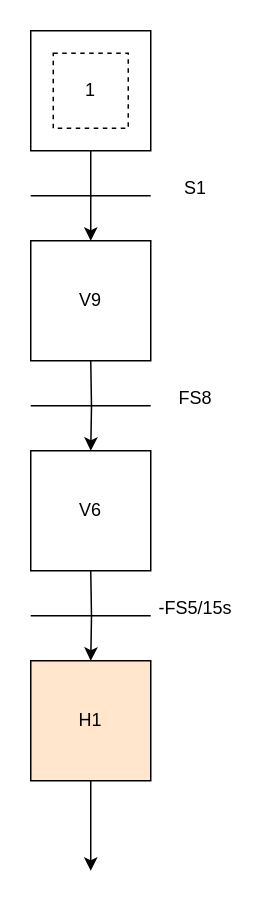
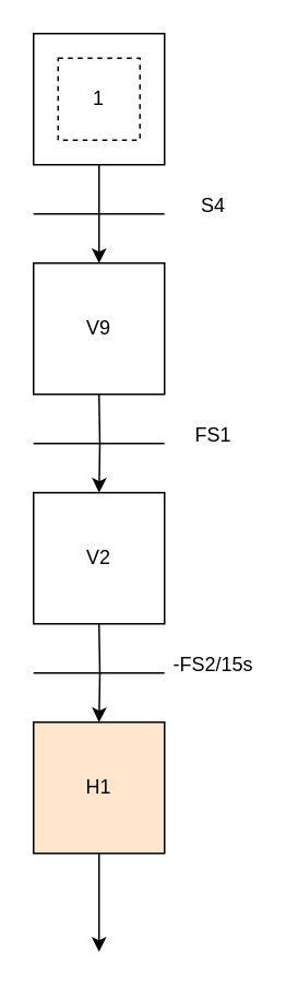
- <mxCell id="13" value="S1" style="text;html=1;align=center;verticalAlign=middle;whiteSpace=wrap;rounded=0;" vertex="1" parent="1"><mxGeometry x="100" y="110" width="60" height="30" as="geometry" /></mxCell>
+ <mxCell id="13" value="S4" style="text;html=1;align=center;verticalAlign=middle;whiteSpace=wrap;rounded=0;" vertex="1" parent="1"><mxGeometry x="100" y="110" width="60" height="30" as="geometry" /></mxCell>
- <mxCell id="15" value="FS8" style="text;html=1;align=center;verticalAlign=middle;whiteSpace=wrap;rounded=0;" vertex="1" parent="1"><mxGeometry x="100" y="250" width="60" height="30" as="geometry" /></mxCell>
+ <mxCell id="15" value="FS1" style="text;html=1;align=center;verticalAlign=middle;whiteSpace=wrap;rounded=0;" vertex="1" parent="1"><mxGeometry x="100" y="250" width="60" height="30" as="geometry" /></mxCell>
- <mxCell id="7" value="V6" style="whiteSpace=wrap;html=1;aspect=fixed;" vertex="1" parent="1"><mxGeometry x="20" y="300" width="80" height="80" as="geometry" /></mxCell>
+ <mxCell id="7" value="V2" style="whiteSpace=wrap;html=1;aspect=fixed;" vertex="1" parent="1"><mxGeometry x="20" y="300" width="80" height="80" as="geometry" /></mxCell>
- <mxCell id="17" value="-FS5/15s" style="text;html=1;align=center;verticalAlign=middle;whiteSpace=wrap;rounded=0;" vertex="1" parent="1"><mxGeometry x="100" y="390" width="60" height="30" as="geometry" /></mxCell>
+ <mxCell id="17" value="-FS2/15s" style="text;html=1;align=center;verticalAlign=middle;whiteSpace=wrap;rounded=0;" vertex="1" parent="1"><mxGeometry x="100" y="390" width="60" height="30" as="geometry" /></mxCell>
